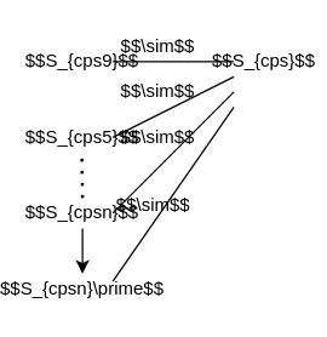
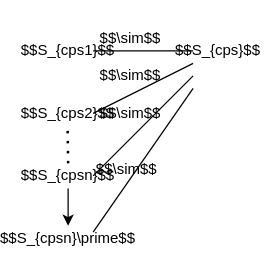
- <mxCell id="2" value="$$S_{cps9}$$" style="text;html=1;strokeColor=none;fillColor=none;align=center;verticalAlign=middle;whiteSpace=wrap;rounded=0;" vertex="1" parent="1"><mxGeometry x="20" y="30" width="40" height="20" as="geometry" /></mxCell>
+ <mxCell id="2" value="$$S_{cps1}$$" style="text;html=1;strokeColor=none;fillColor=none;align=center;verticalAlign=middle;whiteSpace=wrap;rounded=0;" vertex="1" parent="1"><mxGeometry x="20" y="30" width="40" height="20" as="geometry" /></mxCell>
- <mxCell id="3" value="$$S_{cps5}$$" style="text;html=1;strokeColor=none;fillColor=none;align=center;verticalAlign=middle;whiteSpace=wrap;rounded=0;" vertex="1" parent="1"><mxGeometry x="20" y="80" width="40" height="20" as="geometry" /></mxCell>
+ <mxCell id="3" value="$$S_{cps2}$$" style="text;html=1;strokeColor=none;fillColor=none;align=center;verticalAlign=middle;whiteSpace=wrap;rounded=0;" vertex="1" parent="1"><mxGeometry x="20" y="80" width="40" height="20" as="geometry" /></mxCell>
